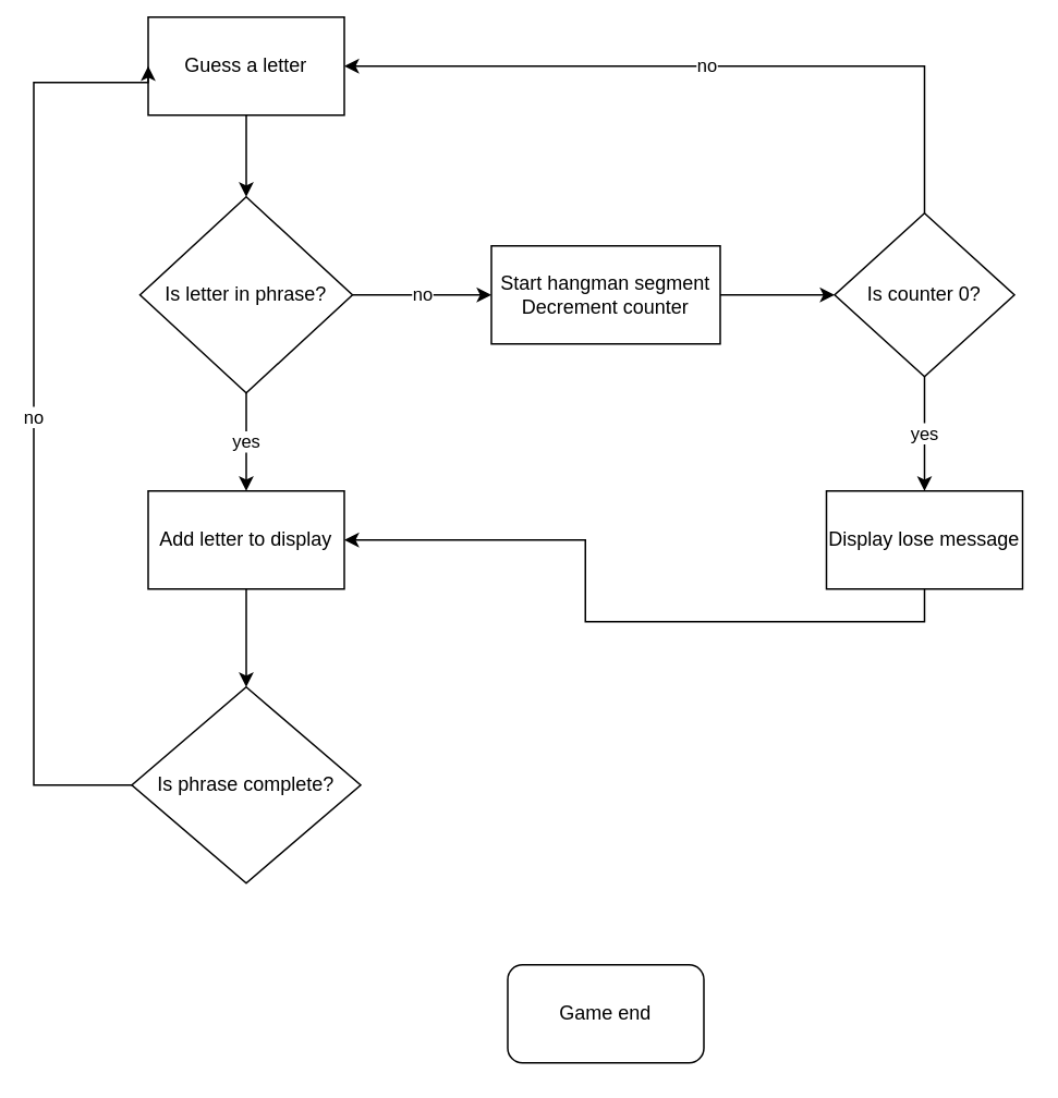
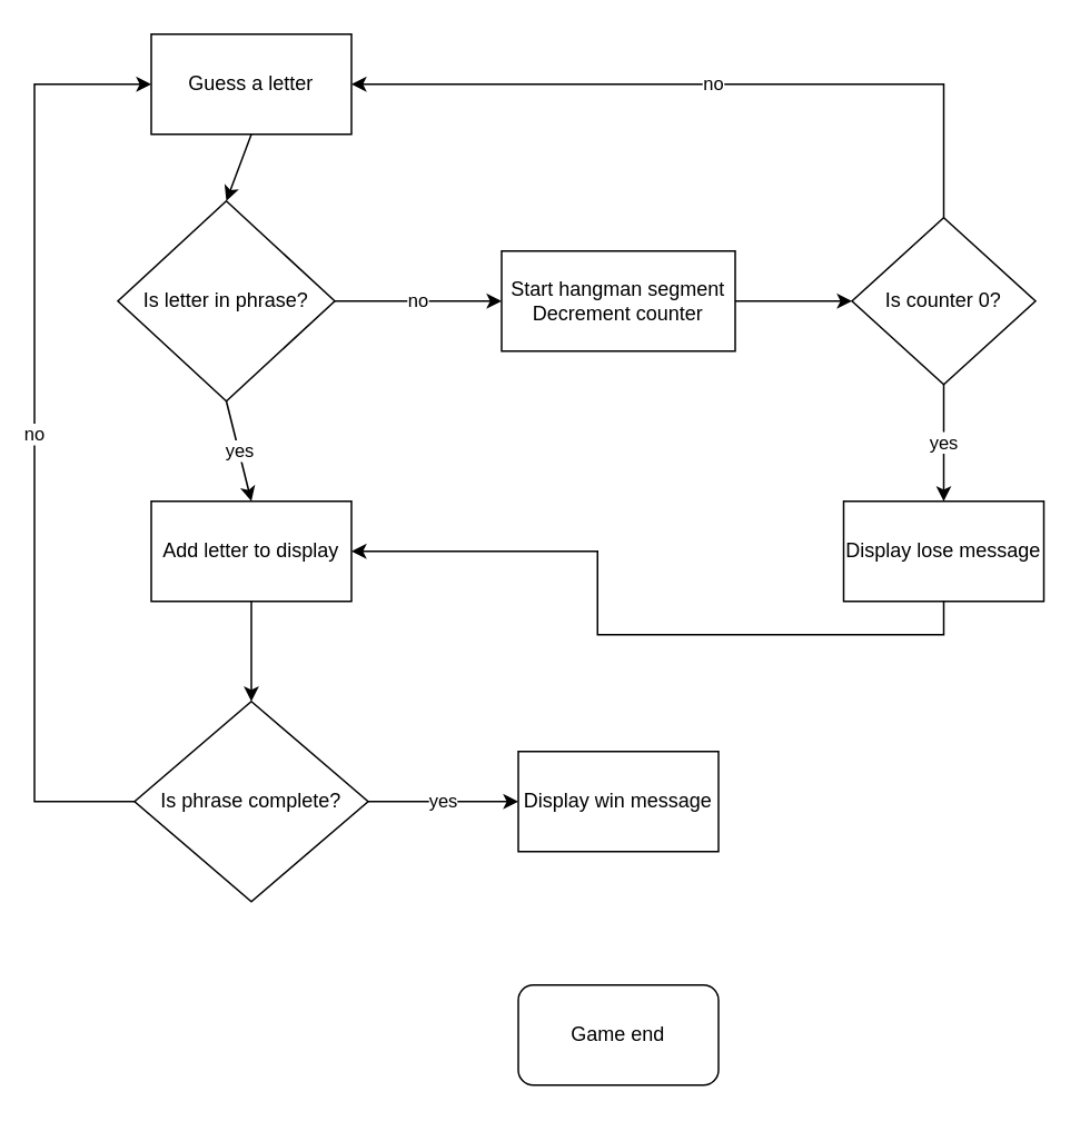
- <mxCell id="5" value="Guess a letter" style="rounded=0;whiteSpace=wrap;html=1;" vertex="1" parent="1"><mxGeometry x="90" y="10" width="120" height="60" as="geometry" /></mxCell>
+ <mxCell id="5" value="Guess a letter" style="rounded=0;whiteSpace=wrap;html=1;" vertex="1" parent="1"><mxGeometry x="90" y="20" width="120" height="60" as="geometry" /></mxCell>
- <mxCell id="2" value="Is letter in phrase?" style="rhombus;whiteSpace=wrap;html=1;" vertex="1" parent="1"><mxGeometry x="85" y="120" width="130" height="120" as="geometry" /></mxCell>
+ <mxCell id="2" value="Is letter in phrase?" style="rhombus;whiteSpace=wrap;html=1;" vertex="1" parent="1"><mxGeometry x="70" y="120" width="130" height="120" as="geometry" /></mxCell>
+ <mxCell id="17" value="yes" style="endArrow=classic;html=1;exitX=1;exitY=0.5;exitDx=0;exitDy=0;entryX=0;entryY=0.5;entryDx=0;entryDy=0;" edge="1" parent="1" source="12" target="13"><mxGeometry width="50" height="50" relative="1" as="geometry"><mxPoint x="160" y="370" as="sourcePoint" /><mxPoint x="160" y="430" as="targetPoint" /></mxGeometry></mxCell>
+ <mxCell id="13" value="Display win message" style="rounded=0;whiteSpace=wrap;html=1;" vertex="1" parent="1"><mxGeometry x="310" y="450" width="120" height="60" as="geometry" /></mxCell>
